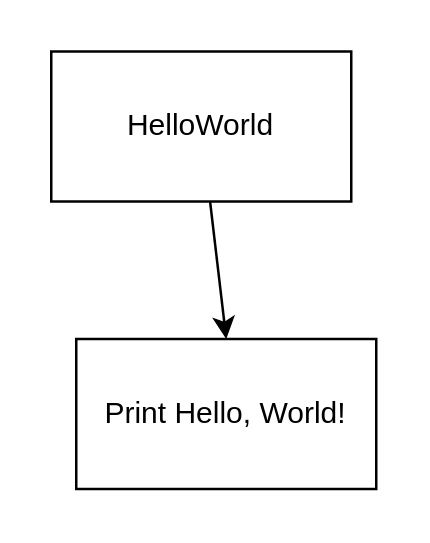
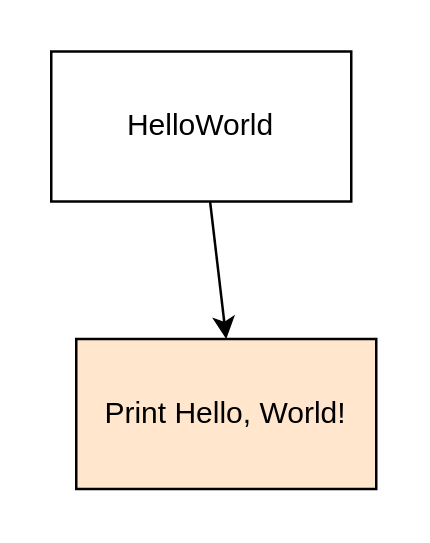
- <mxCell id="4" value="Print Hello, World!" style="rounded=0;whiteSpace=wrap;html=1;" parent="1" vertex="1"><mxGeometry x="30" y="135" width="120" height="60" as="geometry" /></mxCell>
+ <mxCell id="4" value="Print Hello, World!" style="rounded=0;whiteSpace=wrap;html=1;fillColor=#ffe6cc;" parent="1" vertex="1"><mxGeometry x="30" y="135" width="120" height="60" as="geometry" /></mxCell>
